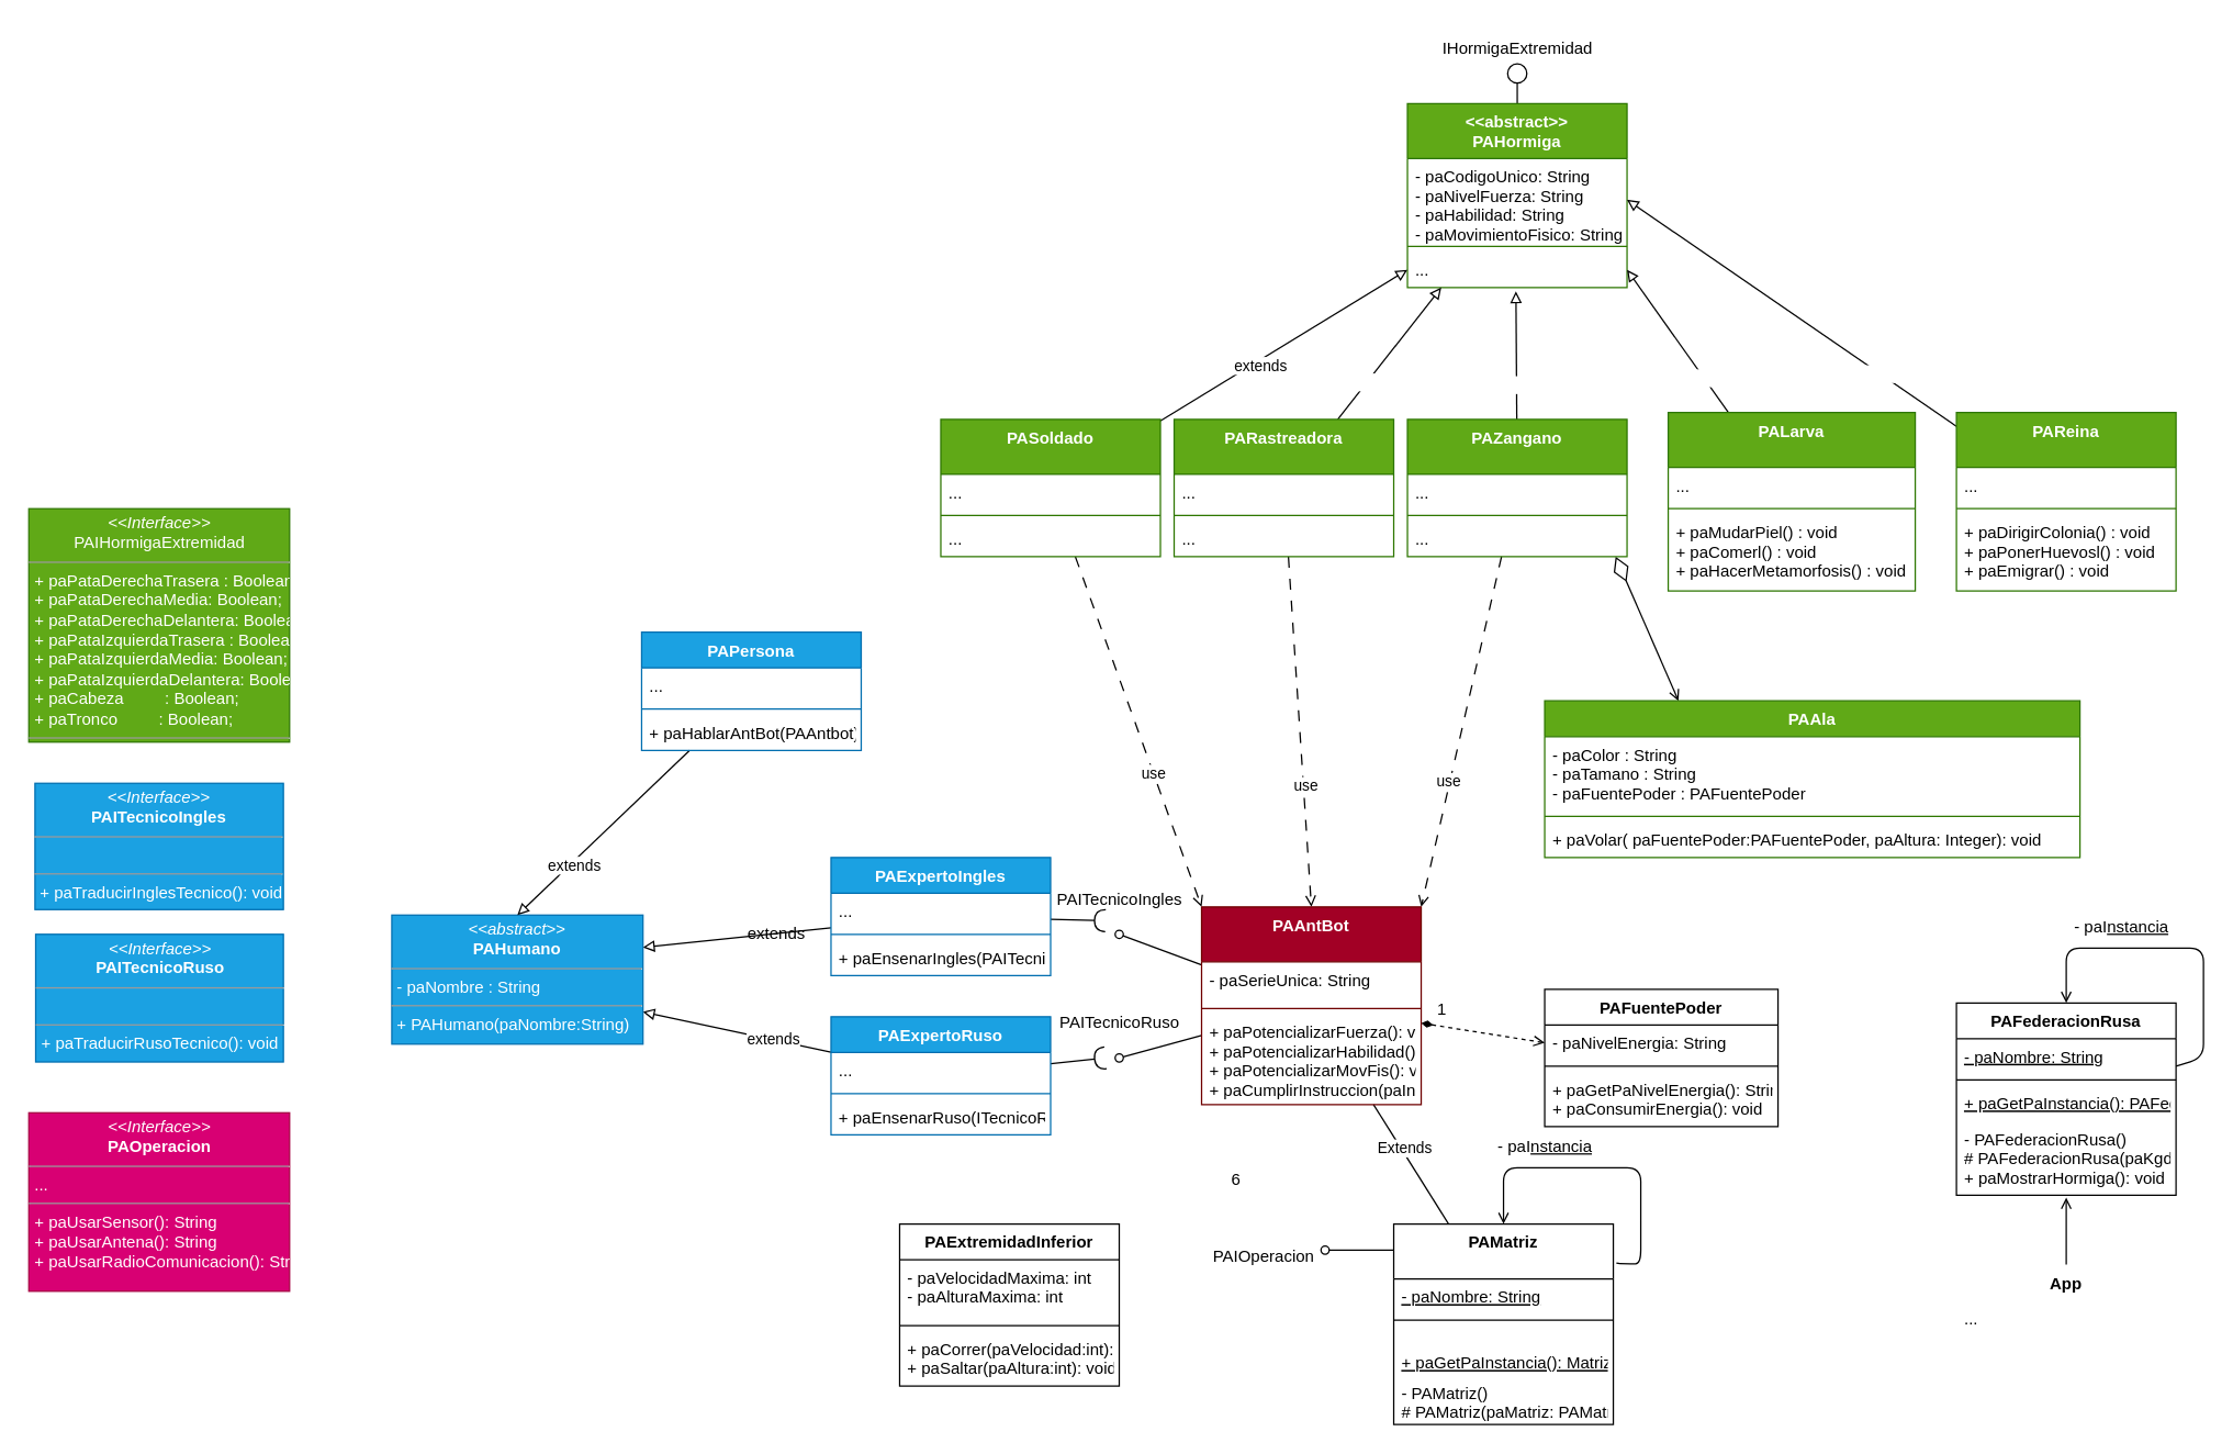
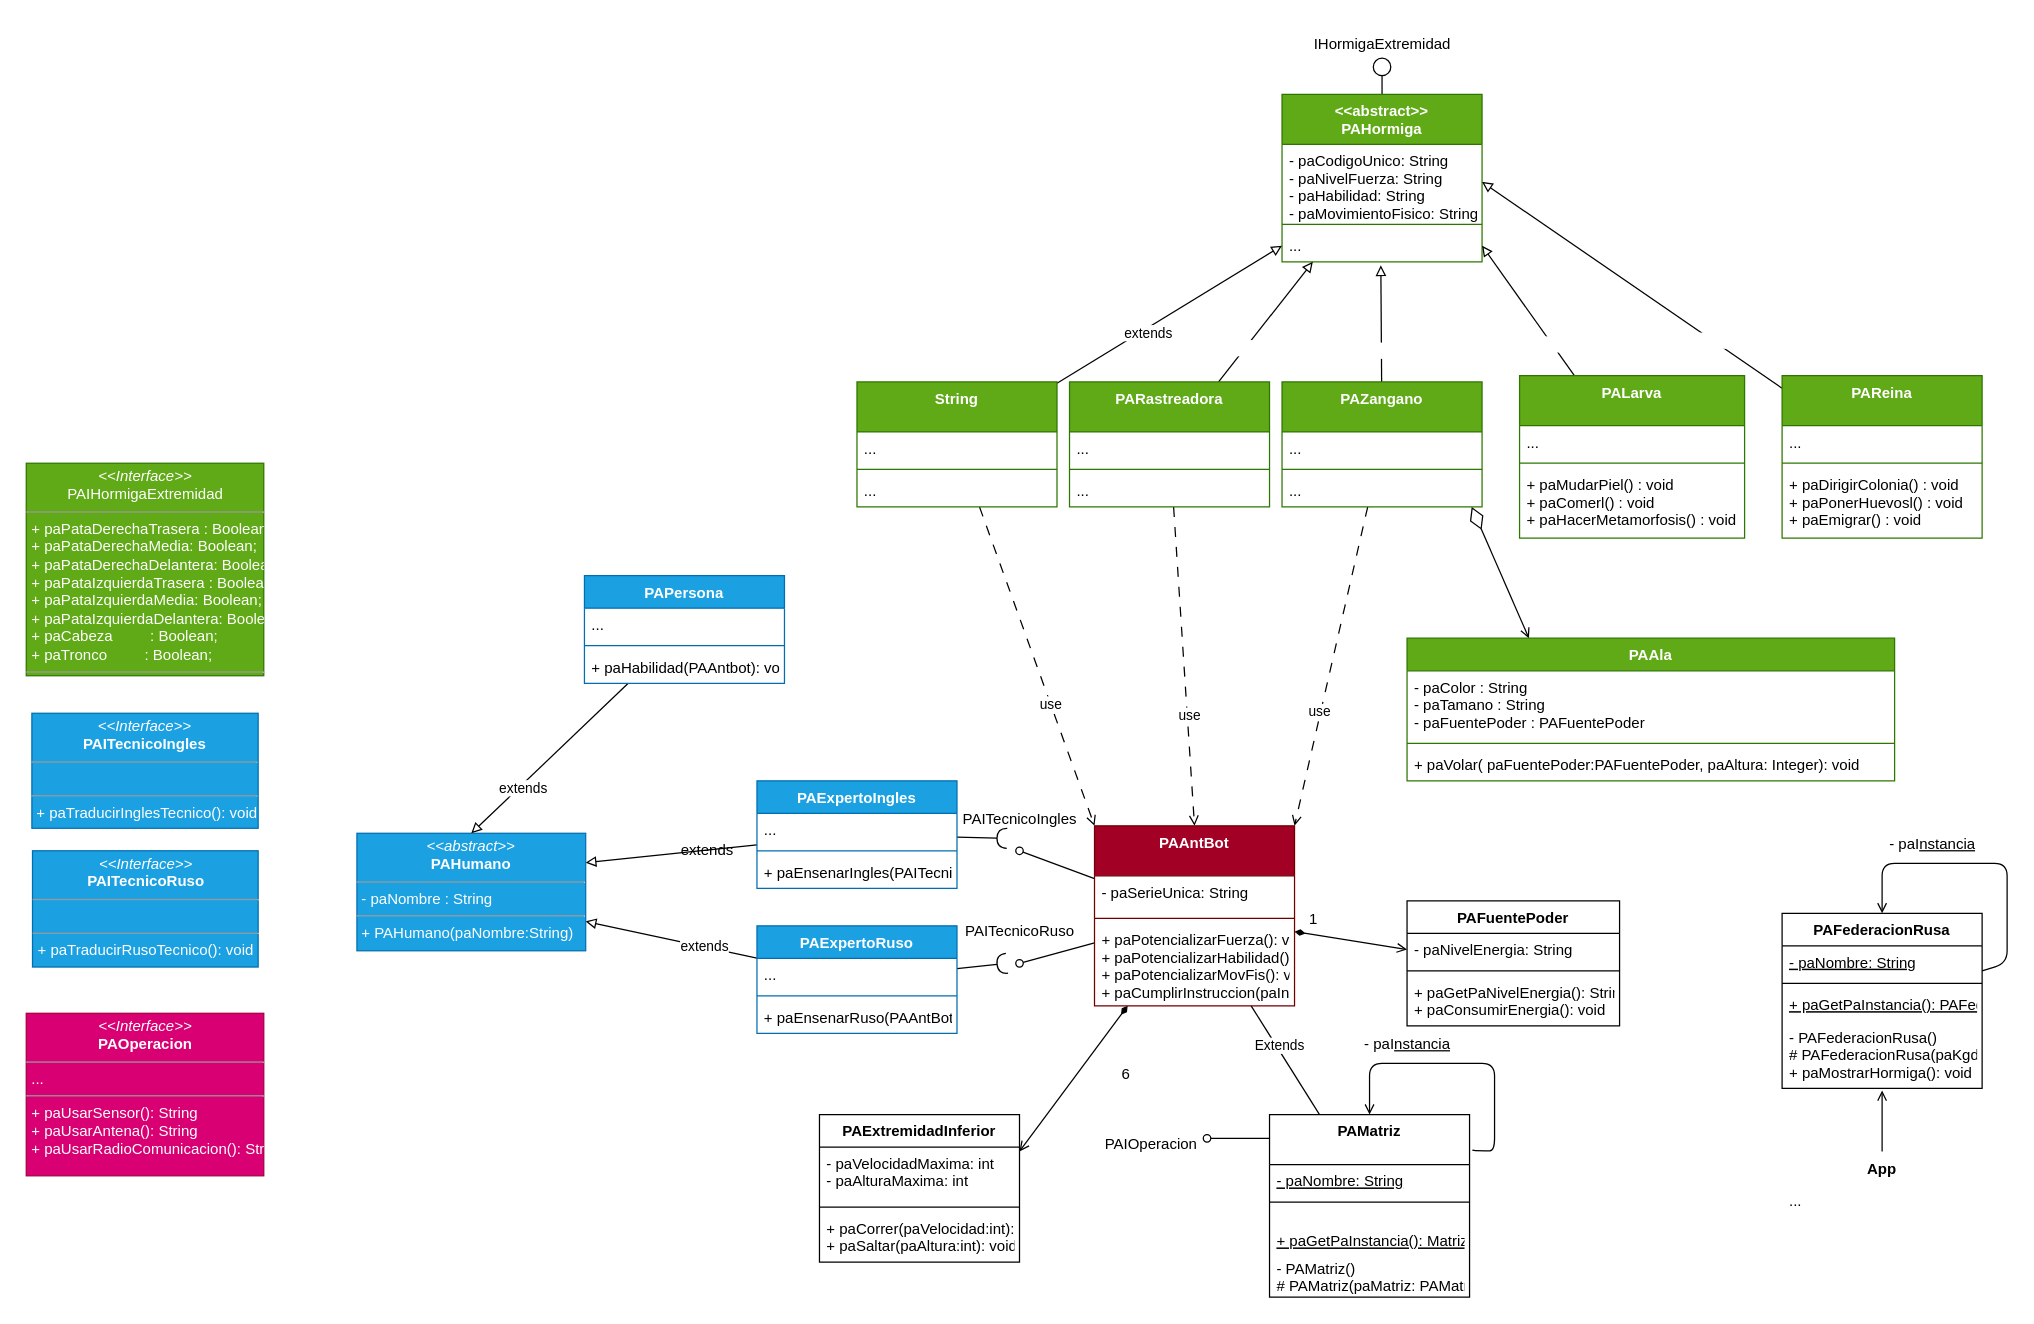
- <mxCell id="11" value="PASoldado" style="swimlane;fontStyle=1;align=center;verticalAlign=top;childLayout=stackLayout;horizontal=1;startSize=40;horizontalStack=0;resizeParent=1;resizeParentMax=0;resizeLast=0;collapsible=1;marginBottom=0;fillColor=#60a917;fontColor=#ffffff;strokeColor=#2D7600;" parent="1" vertex="1"><mxGeometry x="685" y="305" width="160" height="100" as="geometry" /></mxCell>
+ <mxCell id="11" value="String" style="swimlane;fontStyle=1;align=center;verticalAlign=top;childLayout=stackLayout;horizontal=1;startSize=40;horizontalStack=0;resizeParent=1;resizeParentMax=0;resizeLast=0;collapsible=1;marginBottom=0;fillColor=#60a917;fontColor=#ffffff;strokeColor=#2D7600;" parent="1" vertex="1"><mxGeometry x="685" y="305" width="160" height="100" as="geometry" /></mxCell>
- <mxCell id="100" value="+ paHablarAntBot(PAAntbot): void" style="text;strokeColor=none;fillColor=none;align=left;verticalAlign=top;spacingLeft=4;spacingRight=4;overflow=hidden;rotatable=0;points=[[0,0.5],[1,0.5]];portConstraint=eastwest;" parent="97" vertex="1"><mxGeometry y="60" width="160" height="26" as="geometry" /></mxCell>
+ <mxCell id="100" value="+ paHabilidad(PAAntbot): void" style="text;strokeColor=none;fillColor=none;align=left;verticalAlign=top;spacingLeft=4;spacingRight=4;overflow=hidden;rotatable=0;points=[[0,0.5],[1,0.5]];portConstraint=eastwest;" parent="97" vertex="1"><mxGeometry y="60" width="160" height="26" as="geometry" /></mxCell>
- <mxCell id="46" style="edgeStyle=none;html=1;entryX=0;entryY=0.5;entryDx=0;entryDy=0;endArrow=open;endFill=0;startArrow=diamondThin;startFill=1;dashed=1;" parent="1" source="50" target="62" edge="1"><mxGeometry relative="1" as="geometry" /></mxCell>
+ <mxCell id="46" style="edgeStyle=none;html=1;entryX=0;entryY=0.5;entryDx=0;entryDy=0;endArrow=open;endFill=0;startArrow=diamondThin;startFill=1;" parent="1" source="50" target="62" edge="1"><mxGeometry relative="1" as="geometry" /></mxCell>
- <mxCell id="87" value="+ paEnsenarRuso(ITecnicoRuso): void" style="text;strokeColor=none;fillColor=none;align=left;verticalAlign=top;spacingLeft=4;spacingRight=4;overflow=hidden;rotatable=0;points=[[0,0.5],[1,0.5]];portConstraint=eastwest;" parent="84" vertex="1"><mxGeometry y="60" width="160" height="26" as="geometry" /></mxCell>
+ <mxCell id="87" value="+ paEnsenarRuso(PAAntBot): void" style="text;strokeColor=none;fillColor=none;align=left;verticalAlign=top;spacingLeft=4;spacingRight=4;overflow=hidden;rotatable=0;points=[[0,0.5],[1,0.5]];portConstraint=eastwest;" parent="84" vertex="1"><mxGeometry y="60" width="160" height="26" as="geometry" /></mxCell>
+ <mxCell id="47" style="edgeStyle=none;html=1;entryX=1;entryY=0.25;entryDx=0;entryDy=0;startArrow=diamondThin;startFill=1;endArrow=open;endFill=0;" parent="1" source="50" target="70" edge="1"><mxGeometry relative="1" as="geometry" /></mxCell>
